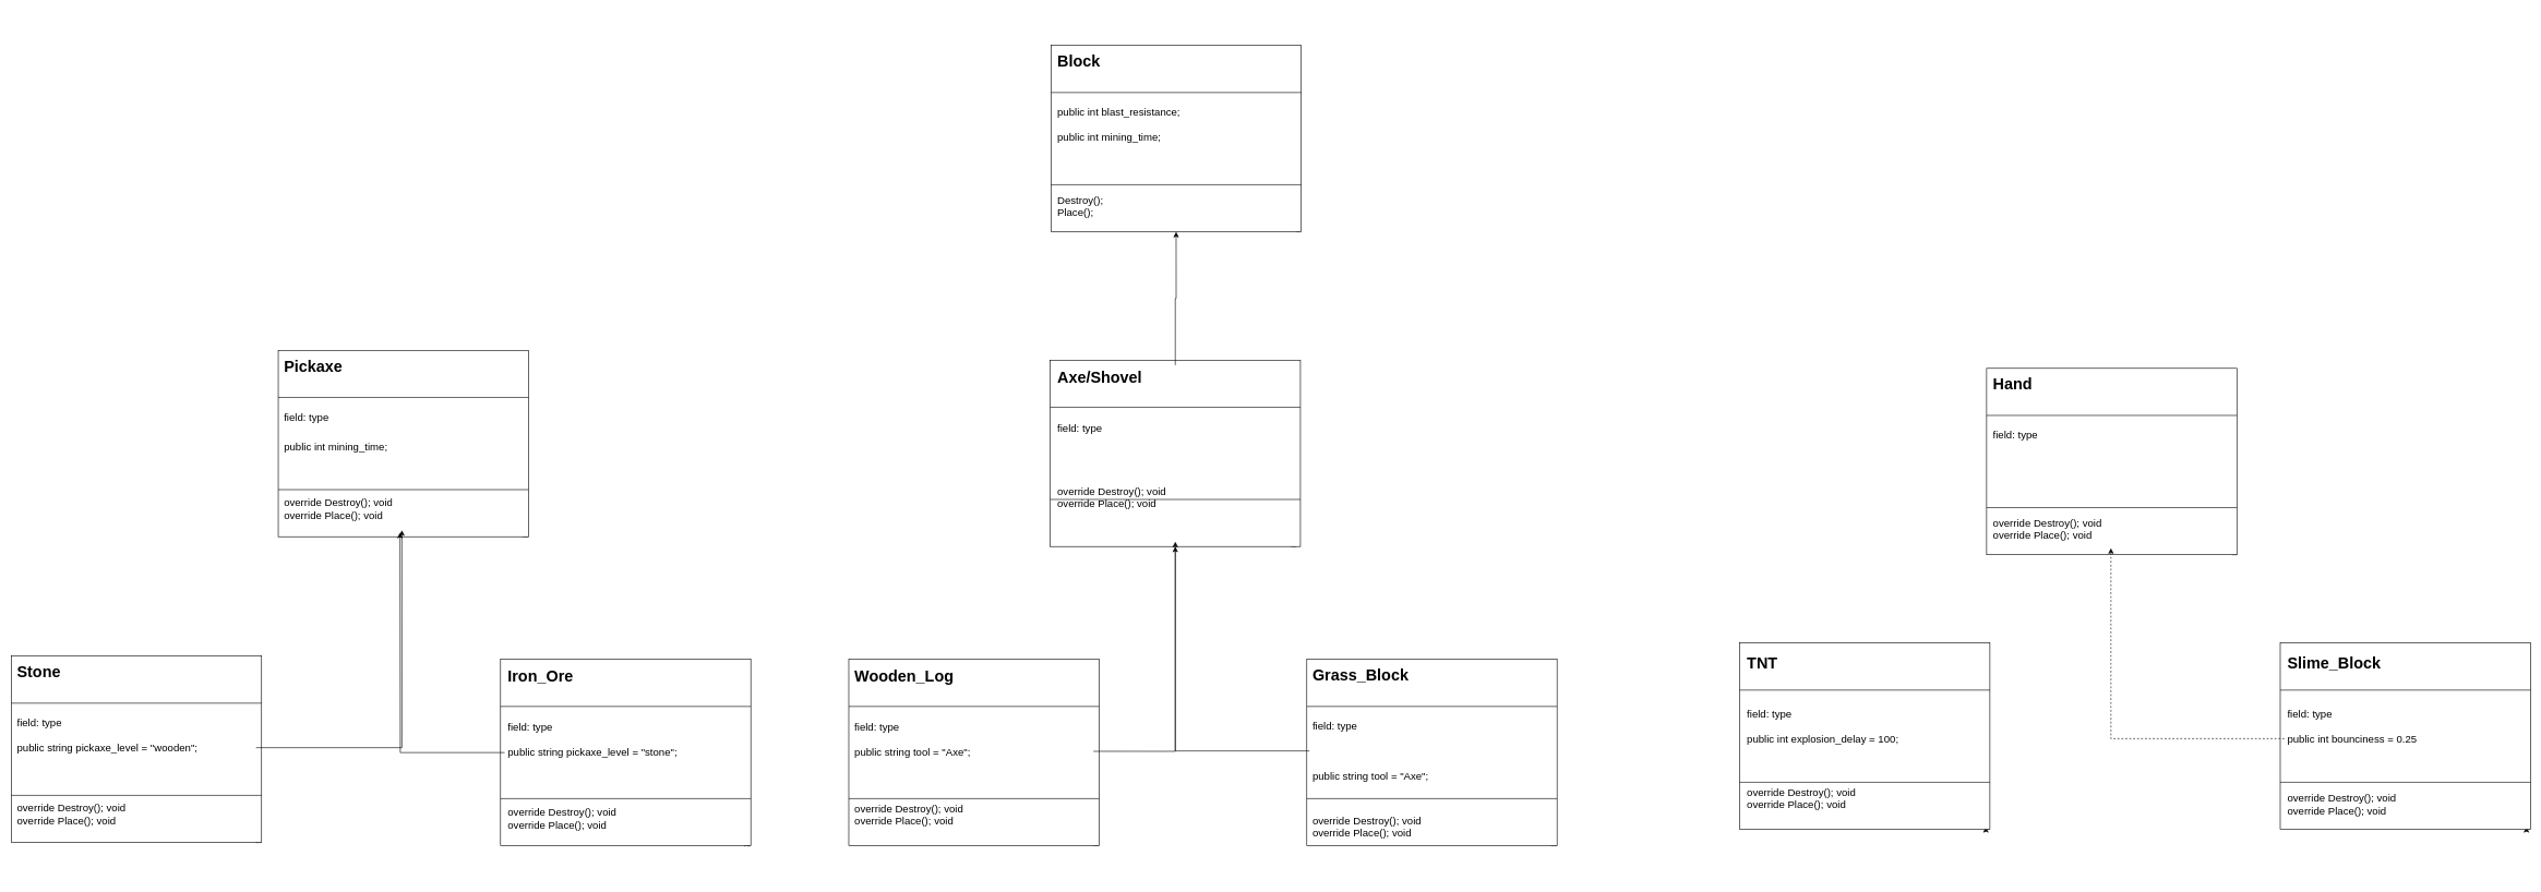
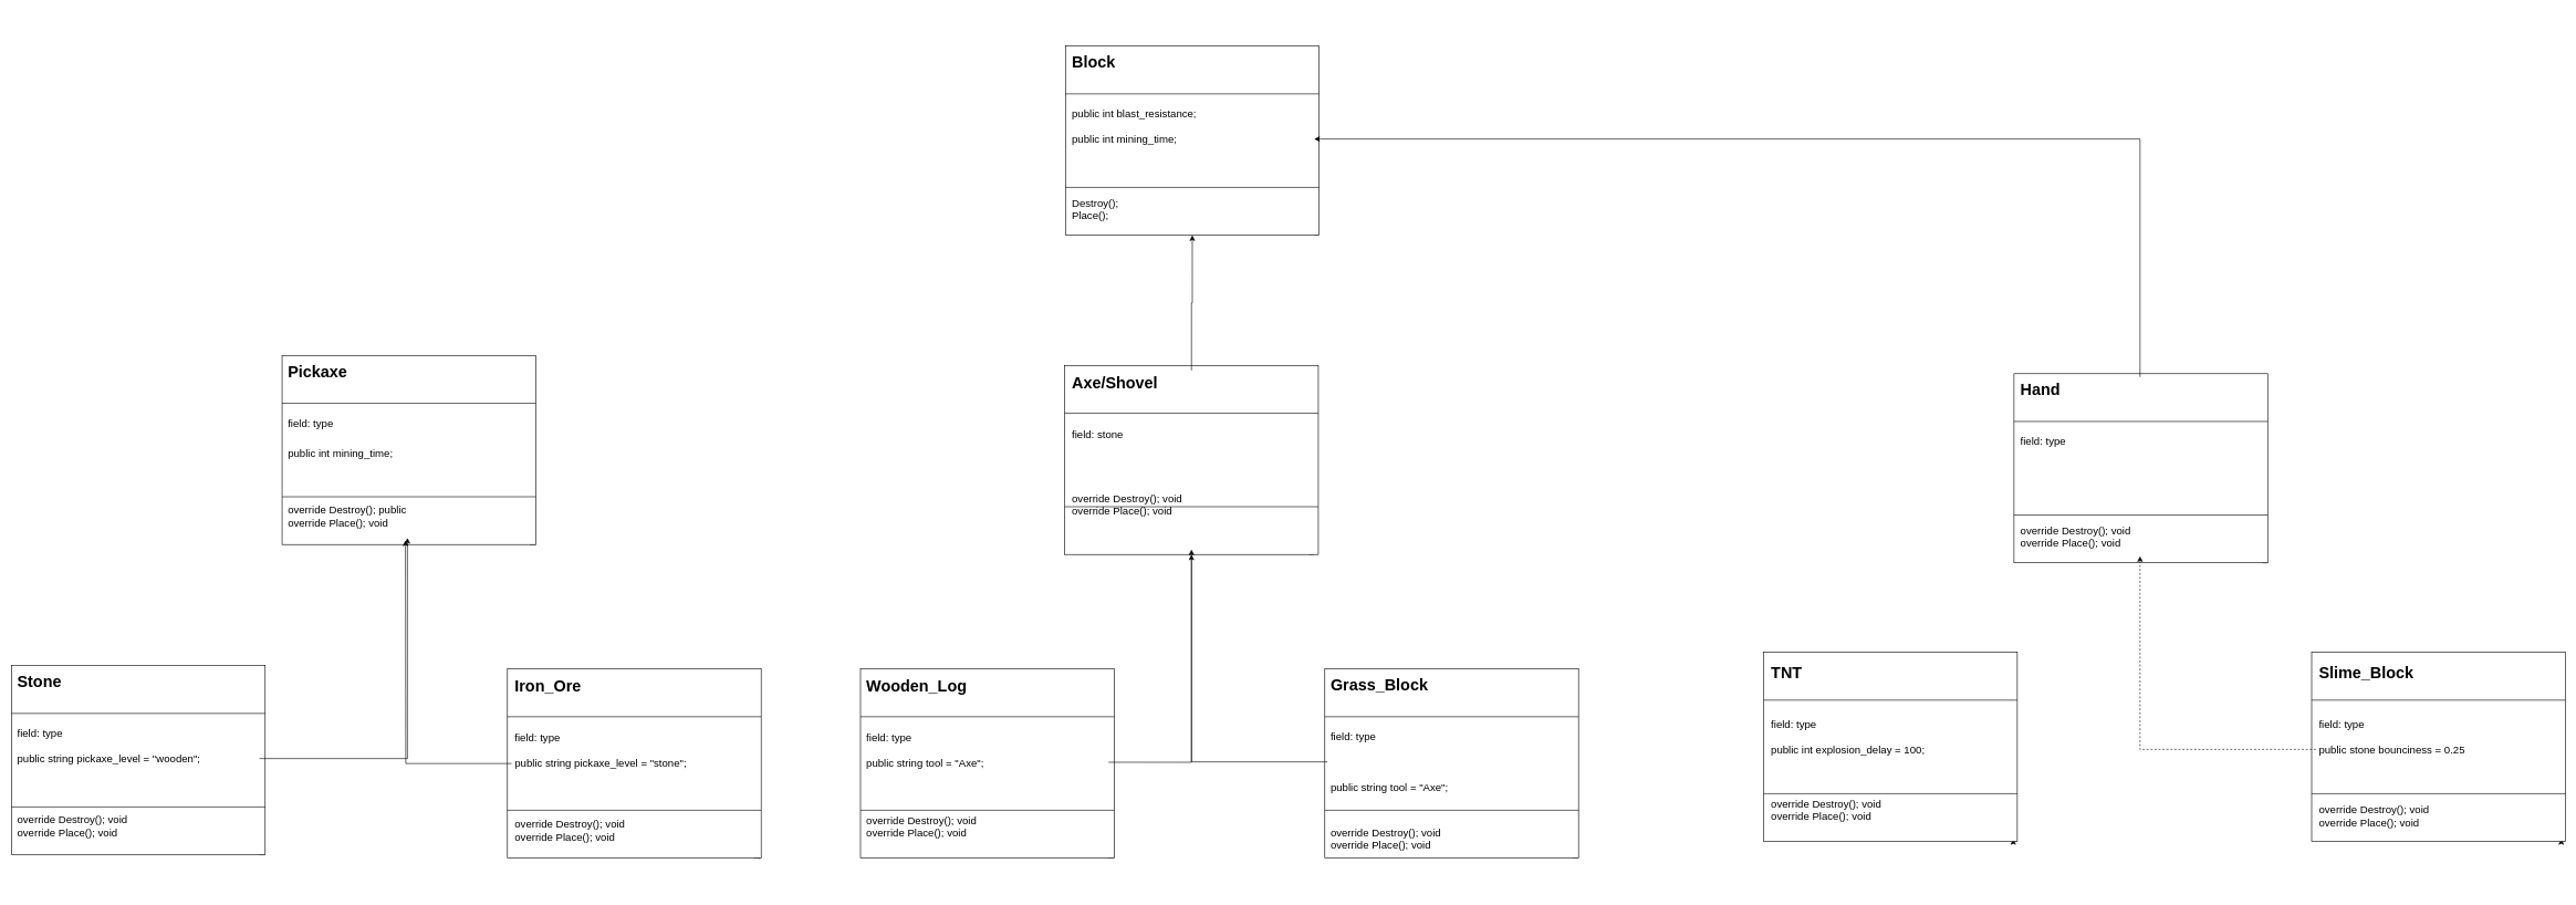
+ <mxCell id="14" style="edgeStyle=orthogonalEdgeStyle;rounded=0;orthogonalLoop=1;jettySize=auto;html=1;entryX=1;entryY=0.5;entryDx=0;entryDy=0;" edge="1" parent="1" source="15" target="4"><mxGeometry relative="1" as="geometry"><Array as="points"><mxPoint x="3225" y="209" /></Array></mxGeometry></mxCell>
- <mxCell id="7" value="&lt;h1&gt;Pickaxe&lt;/h1&gt;&lt;div&gt;&lt;span style=&quot;background-color: initial;&quot;&gt;&lt;br&gt;&lt;/span&gt;&lt;/div&gt;&lt;h1&gt;&lt;span style=&quot;font-weight: 400; font-size: medium; background-color: initial;&quot;&gt;field: type&lt;/span&gt;&lt;/h1&gt;&lt;h1&gt;&lt;span style=&quot;font-weight: 400; font-size: medium; background-color: initial;&quot;&gt;public int mining_time;&lt;/span&gt;&lt;br&gt;&lt;/h1&gt;&lt;div&gt;&lt;font size=&quot;3&quot;&gt;&lt;span style=&quot;font-weight: 400;&quot;&gt;&lt;br&gt;&lt;/span&gt;&lt;/font&gt;&lt;/div&gt;&lt;div&gt;&lt;br&gt;&lt;/div&gt;&lt;div&gt;&lt;br&gt;&lt;/div&gt;&lt;div&gt;&lt;font size=&quot;3&quot;&gt;&lt;span style=&quot;font-weight: 400;&quot;&gt;override Destroy(); void&lt;/span&gt;&lt;/font&gt;&lt;/div&gt;&lt;div&gt;&lt;font size=&quot;3&quot;&gt;&lt;span style=&quot;font-weight: 400;&quot;&gt;override Place(); void&lt;/span&gt;&lt;/font&gt;&lt;/div&gt;" style="text;html=1;strokeColor=none;fillColor=none;spacing=5;spacingTop=-20;whiteSpace=wrap;overflow=hidden;rounded=0;" vertex="1" parent="1"><mxGeometry x="428" y="540.25" width="370" height="270" as="geometry" /></mxCell>
+ <mxCell id="7" value="&lt;h1&gt;Pickaxe&lt;/h1&gt;&lt;div&gt;&lt;span style=&quot;background-color: initial;&quot;&gt;&lt;br&gt;&lt;/span&gt;&lt;/div&gt;&lt;h1&gt;&lt;span style=&quot;font-weight: 400; font-size: medium; background-color: initial;&quot;&gt;field: type&lt;/span&gt;&lt;/h1&gt;&lt;h1&gt;&lt;span style=&quot;font-weight: 400; font-size: medium; background-color: initial;&quot;&gt;public int mining_time;&lt;/span&gt;&lt;br&gt;&lt;/h1&gt;&lt;div&gt;&lt;font size=&quot;3&quot;&gt;&lt;span style=&quot;font-weight: 400;&quot;&gt;&lt;br&gt;&lt;/span&gt;&lt;/font&gt;&lt;/div&gt;&lt;div&gt;&lt;br&gt;&lt;/div&gt;&lt;div&gt;&lt;br&gt;&lt;/div&gt;&lt;div&gt;&lt;font size=&quot;3&quot;&gt;&lt;span style=&quot;font-weight: 400;&quot;&gt;override Destroy(); public&lt;/span&gt;&lt;/font&gt;&lt;/div&gt;&lt;div&gt;&lt;font size=&quot;3&quot;&gt;&lt;span style=&quot;font-weight: 400;&quot;&gt;override Place(); void&lt;/span&gt;&lt;/font&gt;&lt;/div&gt;" style="text;html=1;strokeColor=none;fillColor=none;spacing=5;spacingTop=-20;whiteSpace=wrap;overflow=hidden;rounded=0;" vertex="1" parent="1"><mxGeometry x="428" y="540.25" width="370" height="270" as="geometry" /></mxCell>
- <mxCell id="11" value="&lt;h1&gt;Axe/Shovel&lt;/h1&gt;&lt;div&gt;&lt;span style=&quot;background-color: initial;&quot;&gt;&lt;br&gt;&lt;/span&gt;&lt;/div&gt;&lt;h1&gt;&lt;font size=&quot;3&quot;&gt;&lt;span style=&quot;font-weight: 400;&quot;&gt;field: type&lt;/span&gt;&lt;/font&gt;&lt;/h1&gt;&lt;div&gt;&lt;font size=&quot;3&quot;&gt;&lt;span style=&quot;font-weight: 400;&quot;&gt;&lt;br&gt;&lt;/span&gt;&lt;/font&gt;&lt;/div&gt;&lt;div&gt;&lt;font size=&quot;3&quot;&gt;&lt;span style=&quot;font-weight: 400;&quot;&gt;&lt;br&gt;&lt;/span&gt;&lt;/font&gt;&lt;/div&gt;&lt;div&gt;&lt;font size=&quot;3&quot;&gt;&lt;span style=&quot;font-weight: 400;&quot;&gt;&lt;br&gt;&lt;/span&gt;&lt;/font&gt;&lt;/div&gt;&lt;div&gt;&lt;font size=&quot;3&quot;&gt;&lt;span style=&quot;font-weight: 400;&quot;&gt;override Destroy(); void&lt;/span&gt;&lt;/font&gt;&lt;/div&gt;&lt;div&gt;&lt;font size=&quot;3&quot;&gt;&lt;span style=&quot;font-weight: 400;&quot;&gt;override Place(); void&lt;/span&gt;&lt;/font&gt;&lt;/div&gt;" style="text;html=1;strokeColor=none;fillColor=none;spacing=5;spacingTop=-20;whiteSpace=wrap;overflow=hidden;rounded=0;" vertex="1" parent="1"><mxGeometry x="1610" y="557.75" width="370" height="270" as="geometry" /></mxCell>
+ <mxCell id="11" value="&lt;h1&gt;Axe/Shovel&lt;/h1&gt;&lt;div&gt;&lt;span style=&quot;background-color: initial;&quot;&gt;&lt;br&gt;&lt;/span&gt;&lt;/div&gt;&lt;h1&gt;&lt;font size=&quot;3&quot;&gt;&lt;span style=&quot;font-weight: 400;&quot;&gt;field: stone&lt;/span&gt;&lt;/font&gt;&lt;/h1&gt;&lt;div&gt;&lt;font size=&quot;3&quot;&gt;&lt;span style=&quot;font-weight: 400;&quot;&gt;&lt;br&gt;&lt;/span&gt;&lt;/font&gt;&lt;/div&gt;&lt;div&gt;&lt;font size=&quot;3&quot;&gt;&lt;span style=&quot;font-weight: 400;&quot;&gt;&lt;br&gt;&lt;/span&gt;&lt;/font&gt;&lt;/div&gt;&lt;div&gt;&lt;font size=&quot;3&quot;&gt;&lt;span style=&quot;font-weight: 400;&quot;&gt;&lt;br&gt;&lt;/span&gt;&lt;/font&gt;&lt;/div&gt;&lt;div&gt;&lt;font size=&quot;3&quot;&gt;&lt;span style=&quot;font-weight: 400;&quot;&gt;override Destroy(); void&lt;/span&gt;&lt;/font&gt;&lt;/div&gt;&lt;div&gt;&lt;font size=&quot;3&quot;&gt;&lt;span style=&quot;font-weight: 400;&quot;&gt;override Place(); void&lt;/span&gt;&lt;/font&gt;&lt;/div&gt;" style="text;html=1;strokeColor=none;fillColor=none;spacing=5;spacingTop=-20;whiteSpace=wrap;overflow=hidden;rounded=0;" vertex="1" parent="1"><mxGeometry x="1610" y="557.75" width="370" height="270" as="geometry" /></mxCell>
- <mxCell id="27" value="&lt;h1&gt;Slime_Block&lt;/h1&gt;&lt;div&gt;&lt;br&gt;&lt;/div&gt;&lt;h1&gt;&lt;span style=&quot;font-weight: 400; font-size: medium; background-color: initial;&quot;&gt;field: type&lt;/span&gt;&lt;/h1&gt;&lt;div&gt;&lt;span style=&quot;font-weight: 400; font-size: medium; background-color: initial;&quot;&gt;public int bounciness = 0.25&lt;/span&gt;&lt;/div&gt;&lt;div&gt;&lt;br&gt;&lt;/div&gt;&lt;div&gt;&lt;br&gt;&lt;/div&gt;&lt;div&gt;&lt;br&gt;&lt;/div&gt;&lt;div&gt;&lt;br&gt;&lt;/div&gt;&lt;div&gt;&lt;br&gt;&lt;/div&gt;&lt;div&gt;&lt;font size=&quot;3&quot;&gt;&lt;span style=&quot;font-weight: 400;&quot;&gt;override Destroy(); void&lt;/span&gt;&lt;/font&gt;&lt;/div&gt;&lt;div&gt;&lt;font size=&quot;3&quot;&gt;&lt;span style=&quot;font-weight: 400;&quot;&gt;override Place(); void&lt;/span&gt;&lt;/font&gt;&lt;/div&gt;" style="text;html=1;strokeColor=none;fillColor=none;spacing=5;spacingTop=-20;whiteSpace=wrap;overflow=hidden;rounded=0;" vertex="1" parent="1"><mxGeometry x="3490" y="994" width="370" height="270" as="geometry" /></mxCell>
+ <mxCell id="27" value="&lt;h1&gt;Slime_Block&lt;/h1&gt;&lt;div&gt;&lt;br&gt;&lt;/div&gt;&lt;h1&gt;&lt;span style=&quot;font-weight: 400; font-size: medium; background-color: initial;&quot;&gt;field: type&lt;/span&gt;&lt;/h1&gt;&lt;div&gt;&lt;span style=&quot;font-weight: 400; font-size: medium; background-color: initial;&quot;&gt;public stone bounciness = 0.25&lt;/span&gt;&lt;/div&gt;&lt;div&gt;&lt;br&gt;&lt;/div&gt;&lt;div&gt;&lt;br&gt;&lt;/div&gt;&lt;div&gt;&lt;br&gt;&lt;/div&gt;&lt;div&gt;&lt;br&gt;&lt;/div&gt;&lt;div&gt;&lt;br&gt;&lt;/div&gt;&lt;div&gt;&lt;font size=&quot;3&quot;&gt;&lt;span style=&quot;font-weight: 400;&quot;&gt;override Destroy(); void&lt;/span&gt;&lt;/font&gt;&lt;/div&gt;&lt;div&gt;&lt;font size=&quot;3&quot;&gt;&lt;span style=&quot;font-weight: 400;&quot;&gt;override Place(); void&lt;/span&gt;&lt;/font&gt;&lt;/div&gt;" style="text;html=1;strokeColor=none;fillColor=none;spacing=5;spacingTop=-20;whiteSpace=wrap;overflow=hidden;rounded=0;" vertex="1" parent="1"><mxGeometry x="3490" y="994" width="370" height="270" as="geometry" /></mxCell>
